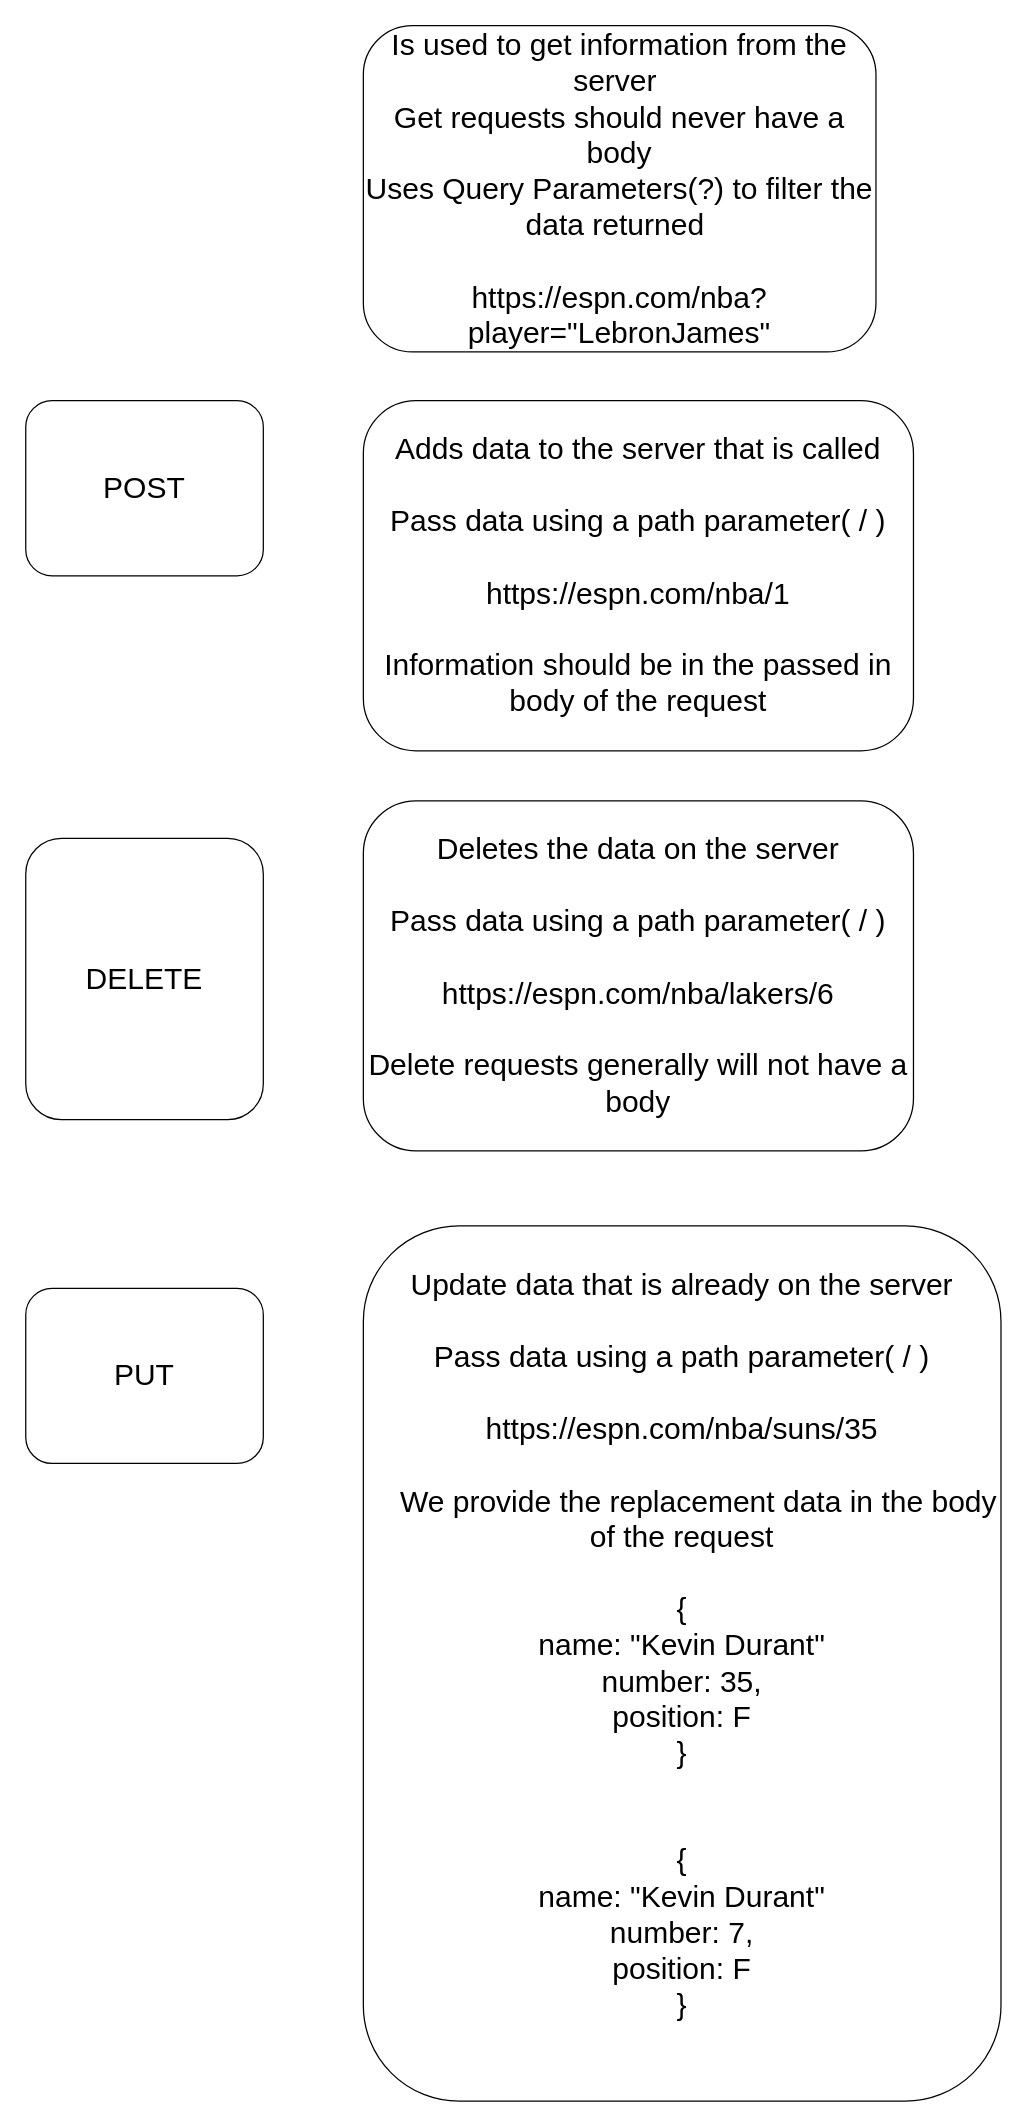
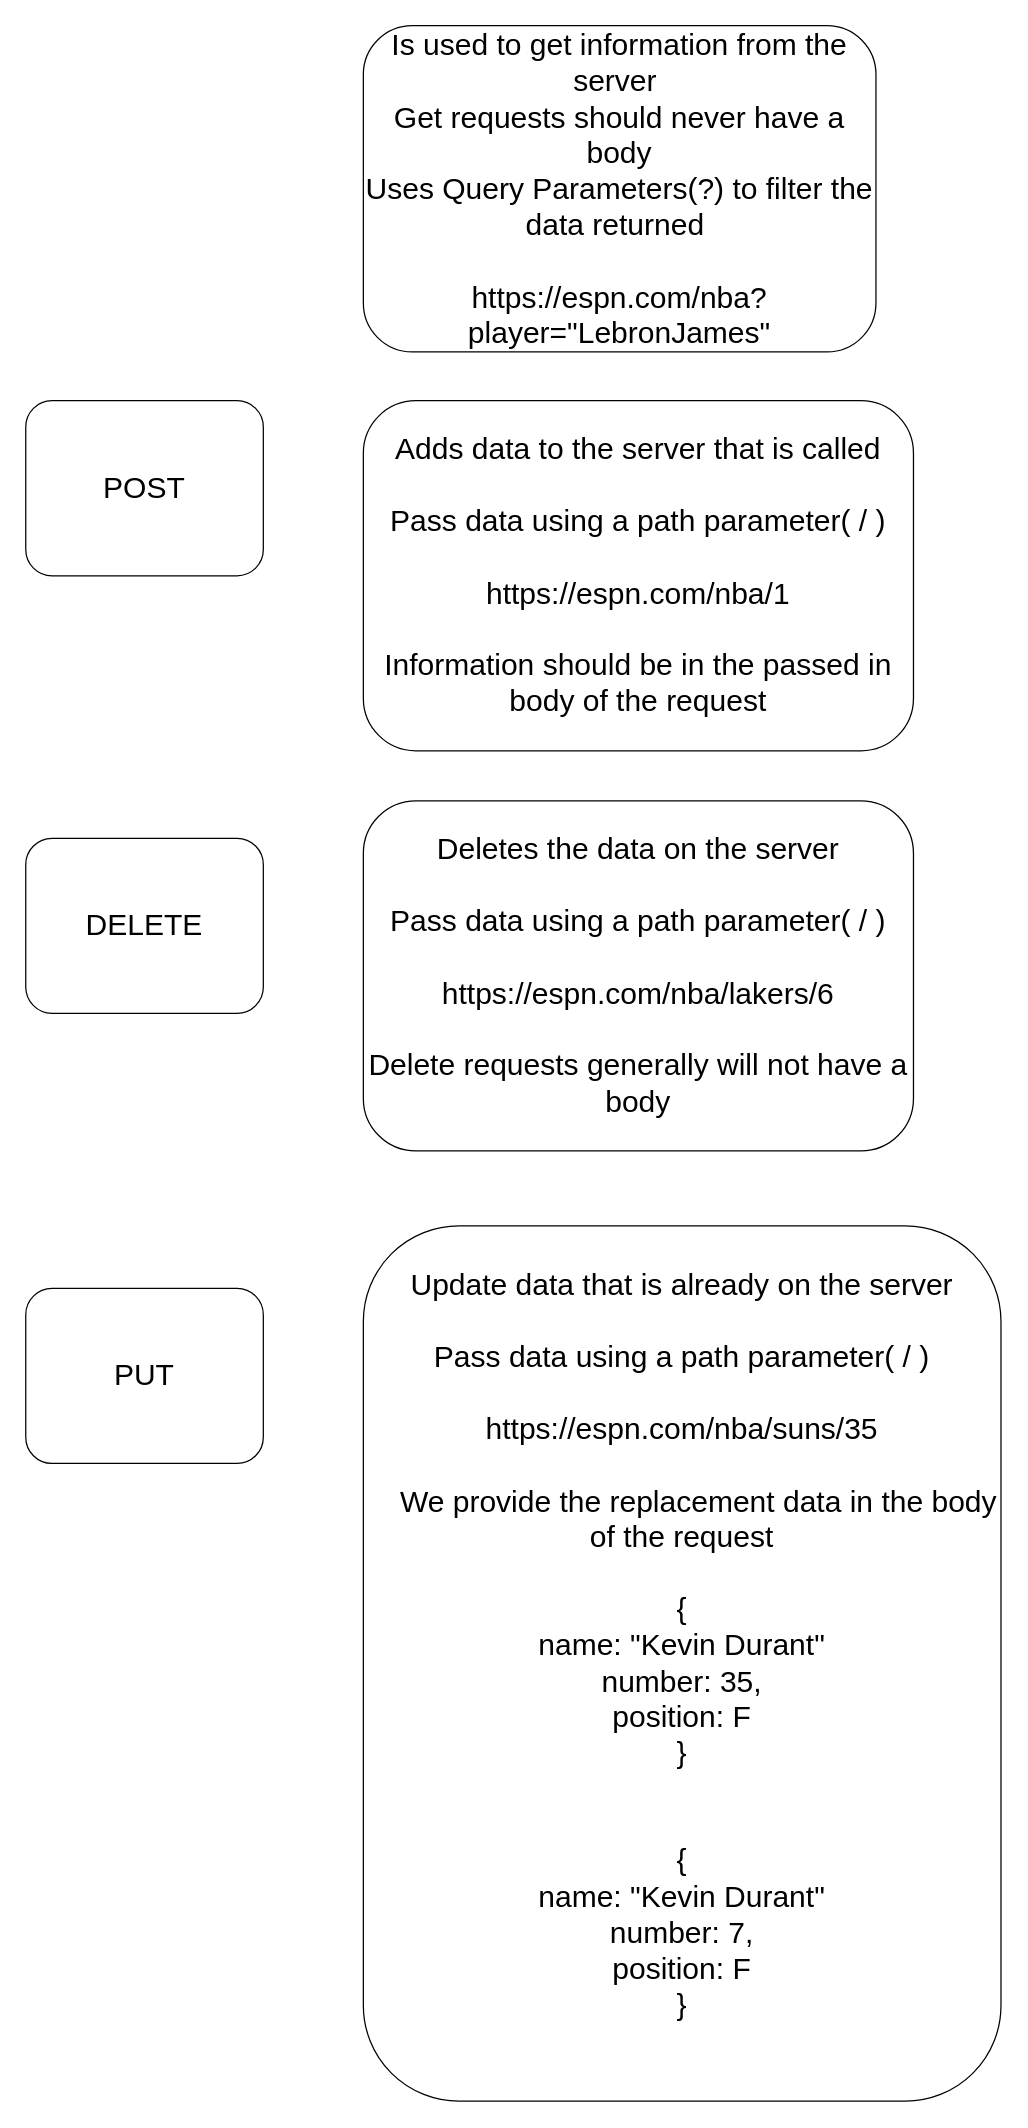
- <mxCell id="5" value="&lt;span style=&quot;font-size: 24px;&quot;&gt;DELETE&lt;/span&gt;" style="rounded=1;whiteSpace=wrap;html=1;" parent="1" vertex="1"><mxGeometry x="20" y="670" width="190" height="225" as="geometry" /></mxCell>
+ <mxCell id="5" value="&lt;span style=&quot;font-size: 24px;&quot;&gt;DELETE&lt;/span&gt;" style="rounded=1;whiteSpace=wrap;html=1;" parent="1" vertex="1"><mxGeometry x="20" y="670" width="190" height="140" as="geometry" /></mxCell>
